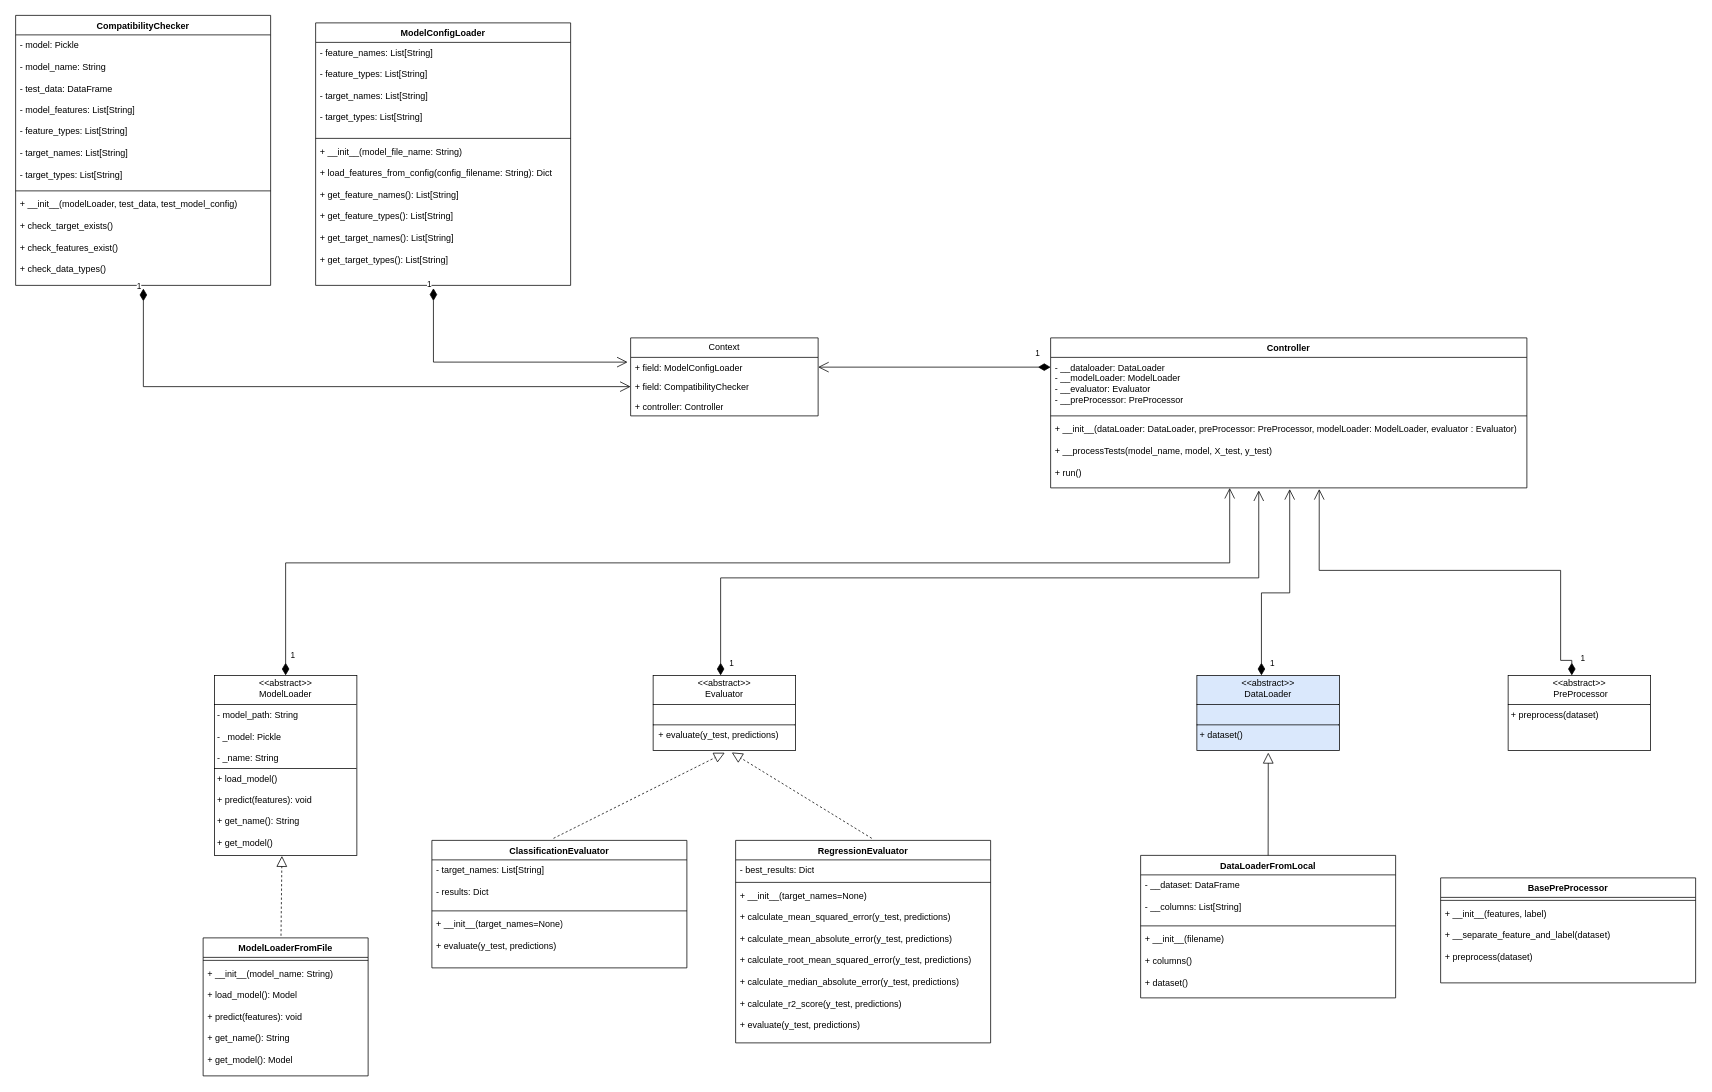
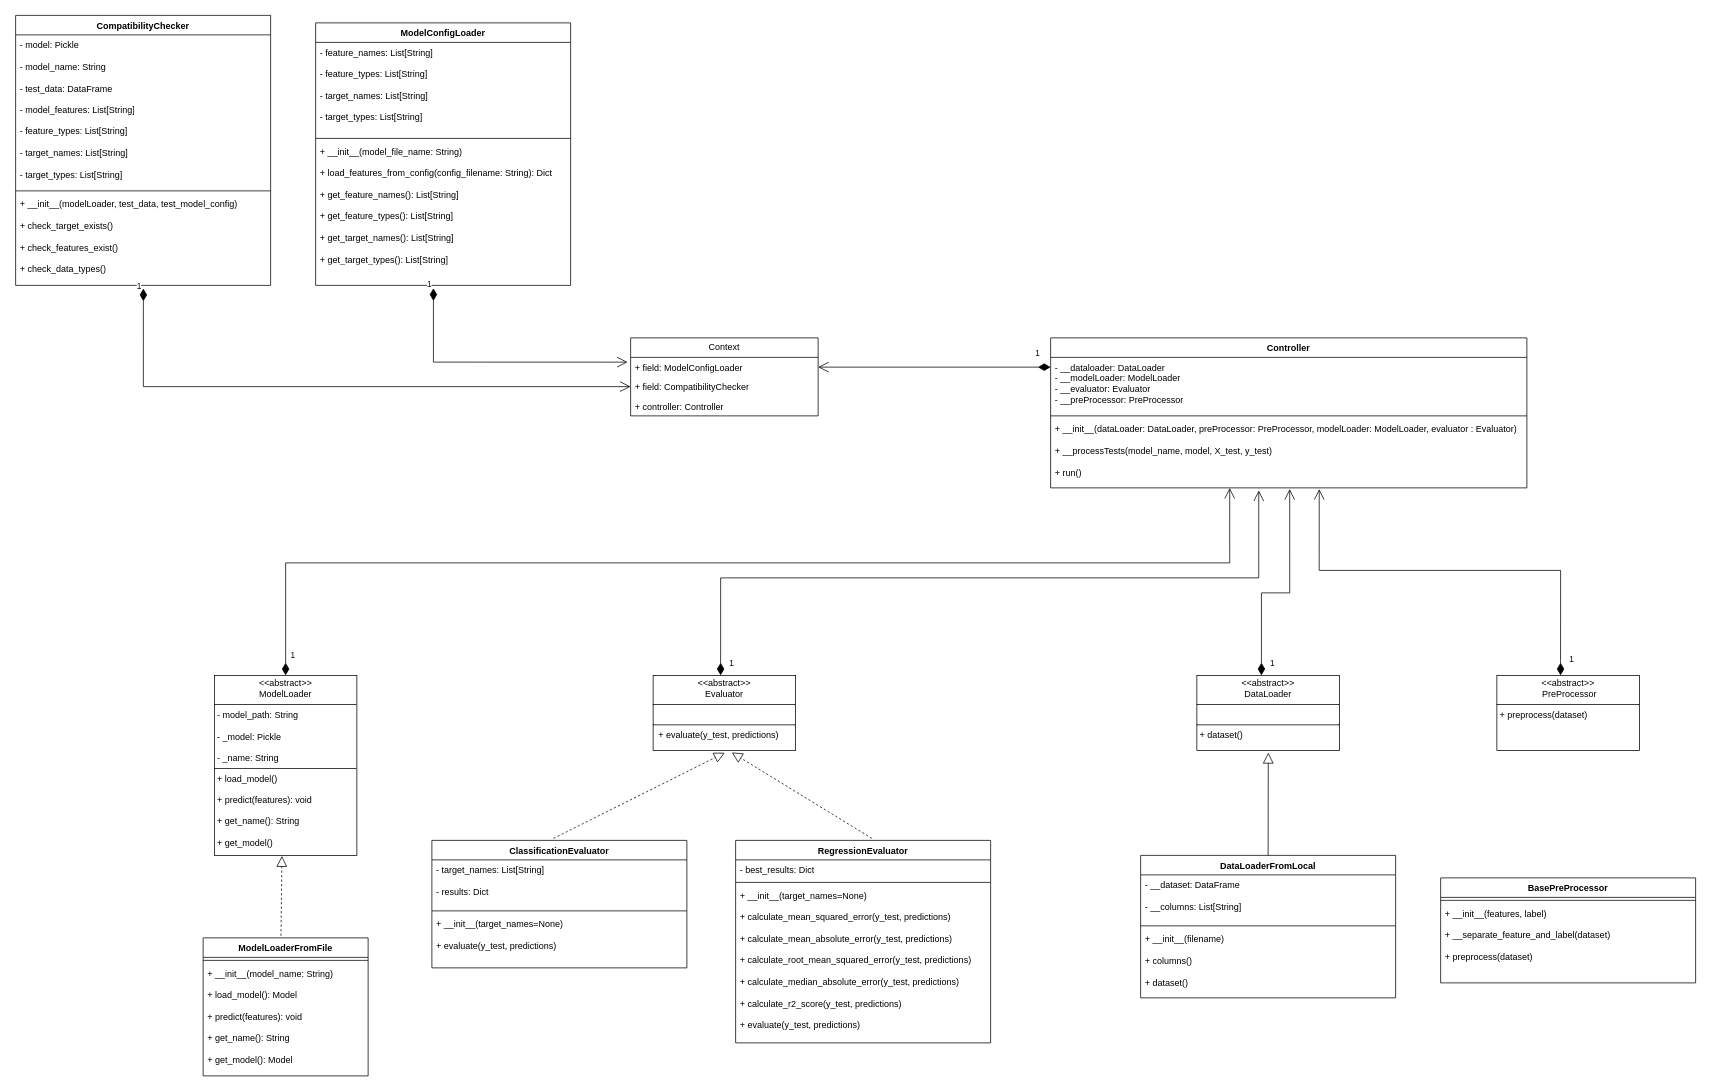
- <mxCell id="19" value="&lt;p style=&quot;margin:0px;margin-top:4px;text-align:center;&quot;&gt;&lt;i&gt;&amp;lt;&amp;lt;&lt;/i&gt;abstract&lt;i&gt;&amp;gt;&amp;gt;&lt;/i&gt;&lt;br&gt;DataLoader&lt;br&gt;&lt;/p&gt;&lt;hr size=&quot;1&quot; style=&quot;border-style:solid;&quot;&gt;&lt;p style=&quot;margin:0px;margin-left:4px;&quot;&gt;&lt;br&gt;&lt;/p&gt;&lt;hr size=&quot;1&quot; style=&quot;border-style:solid;&quot;&gt;&lt;p style=&quot;margin:0px;margin-left:4px;&quot;&gt;+ dataset()&lt;br&gt;&lt;/p&gt;" style="verticalAlign=top;align=left;overflow=fill;html=1;whiteSpace=wrap;fillColor=#dae8fc;" vertex="1" parent="1"><mxGeometry x="1595" y="900" width="190" height="100" as="geometry" /></mxCell>
+ <mxCell id="19" value="&lt;p style=&quot;margin:0px;margin-top:4px;text-align:center;&quot;&gt;&lt;i&gt;&amp;lt;&amp;lt;&lt;/i&gt;abstract&lt;i&gt;&amp;gt;&amp;gt;&lt;/i&gt;&lt;br&gt;DataLoader&lt;br&gt;&lt;/p&gt;&lt;hr size=&quot;1&quot; style=&quot;border-style:solid;&quot;&gt;&lt;p style=&quot;margin:0px;margin-left:4px;&quot;&gt;&lt;br&gt;&lt;/p&gt;&lt;hr size=&quot;1&quot; style=&quot;border-style:solid;&quot;&gt;&lt;p style=&quot;margin:0px;margin-left:4px;&quot;&gt;+ dataset()&lt;br&gt;&lt;/p&gt;" style="verticalAlign=top;align=left;overflow=fill;html=1;whiteSpace=wrap;" vertex="1" parent="1"><mxGeometry x="1595" y="900" width="190" height="100" as="geometry" /></mxCell>
- <mxCell id="28" value="&lt;p style=&quot;margin:0px;margin-top:4px;text-align:center;&quot;&gt;&lt;i&gt;&amp;lt;&amp;lt;&lt;/i&gt;abstract&lt;i&gt;&amp;gt;&amp;gt;&lt;/i&gt;&lt;br&gt;&lt;/p&gt;&lt;p style=&quot;text-align: center; margin: 0px 0px 0px 4px;&quot;&gt;&lt;span style=&quot;background-color: initial;&quot;&gt;PreProcessor&lt;/span&gt;&lt;br&gt;&lt;/p&gt;&lt;hr size=&quot;1&quot; style=&quot;border-style:solid;&quot;&gt;&lt;p style=&quot;margin:0px;margin-left:4px;&quot;&gt;+ preprocess(dataset)&lt;br&gt;&lt;/p&gt;" style="verticalAlign=top;align=left;overflow=fill;html=1;whiteSpace=wrap;" vertex="1" parent="1"><mxGeometry x="2010" y="900" width="190" height="100" as="geometry" /></mxCell>
+ <mxCell id="28" value="&lt;p style=&quot;margin:0px;margin-top:4px;text-align:center;&quot;&gt;&lt;i&gt;&amp;lt;&amp;lt;&lt;/i&gt;abstract&lt;i&gt;&amp;gt;&amp;gt;&lt;/i&gt;&lt;br&gt;&lt;/p&gt;&lt;p style=&quot;text-align: center; margin: 0px 0px 0px 4px;&quot;&gt;&lt;span style=&quot;background-color: initial;&quot;&gt;PreProcessor&lt;/span&gt;&lt;br&gt;&lt;/p&gt;&lt;hr size=&quot;1&quot; style=&quot;border-style:solid;&quot;&gt;&lt;p style=&quot;margin:0px;margin-left:4px;&quot;&gt;+ preprocess(dataset)&lt;br&gt;&lt;/p&gt;" style="verticalAlign=top;align=left;overflow=fill;html=1;whiteSpace=wrap;" vertex="1" parent="1"><mxGeometry x="1995" y="900" width="190" height="100" as="geometry" /></mxCell>
